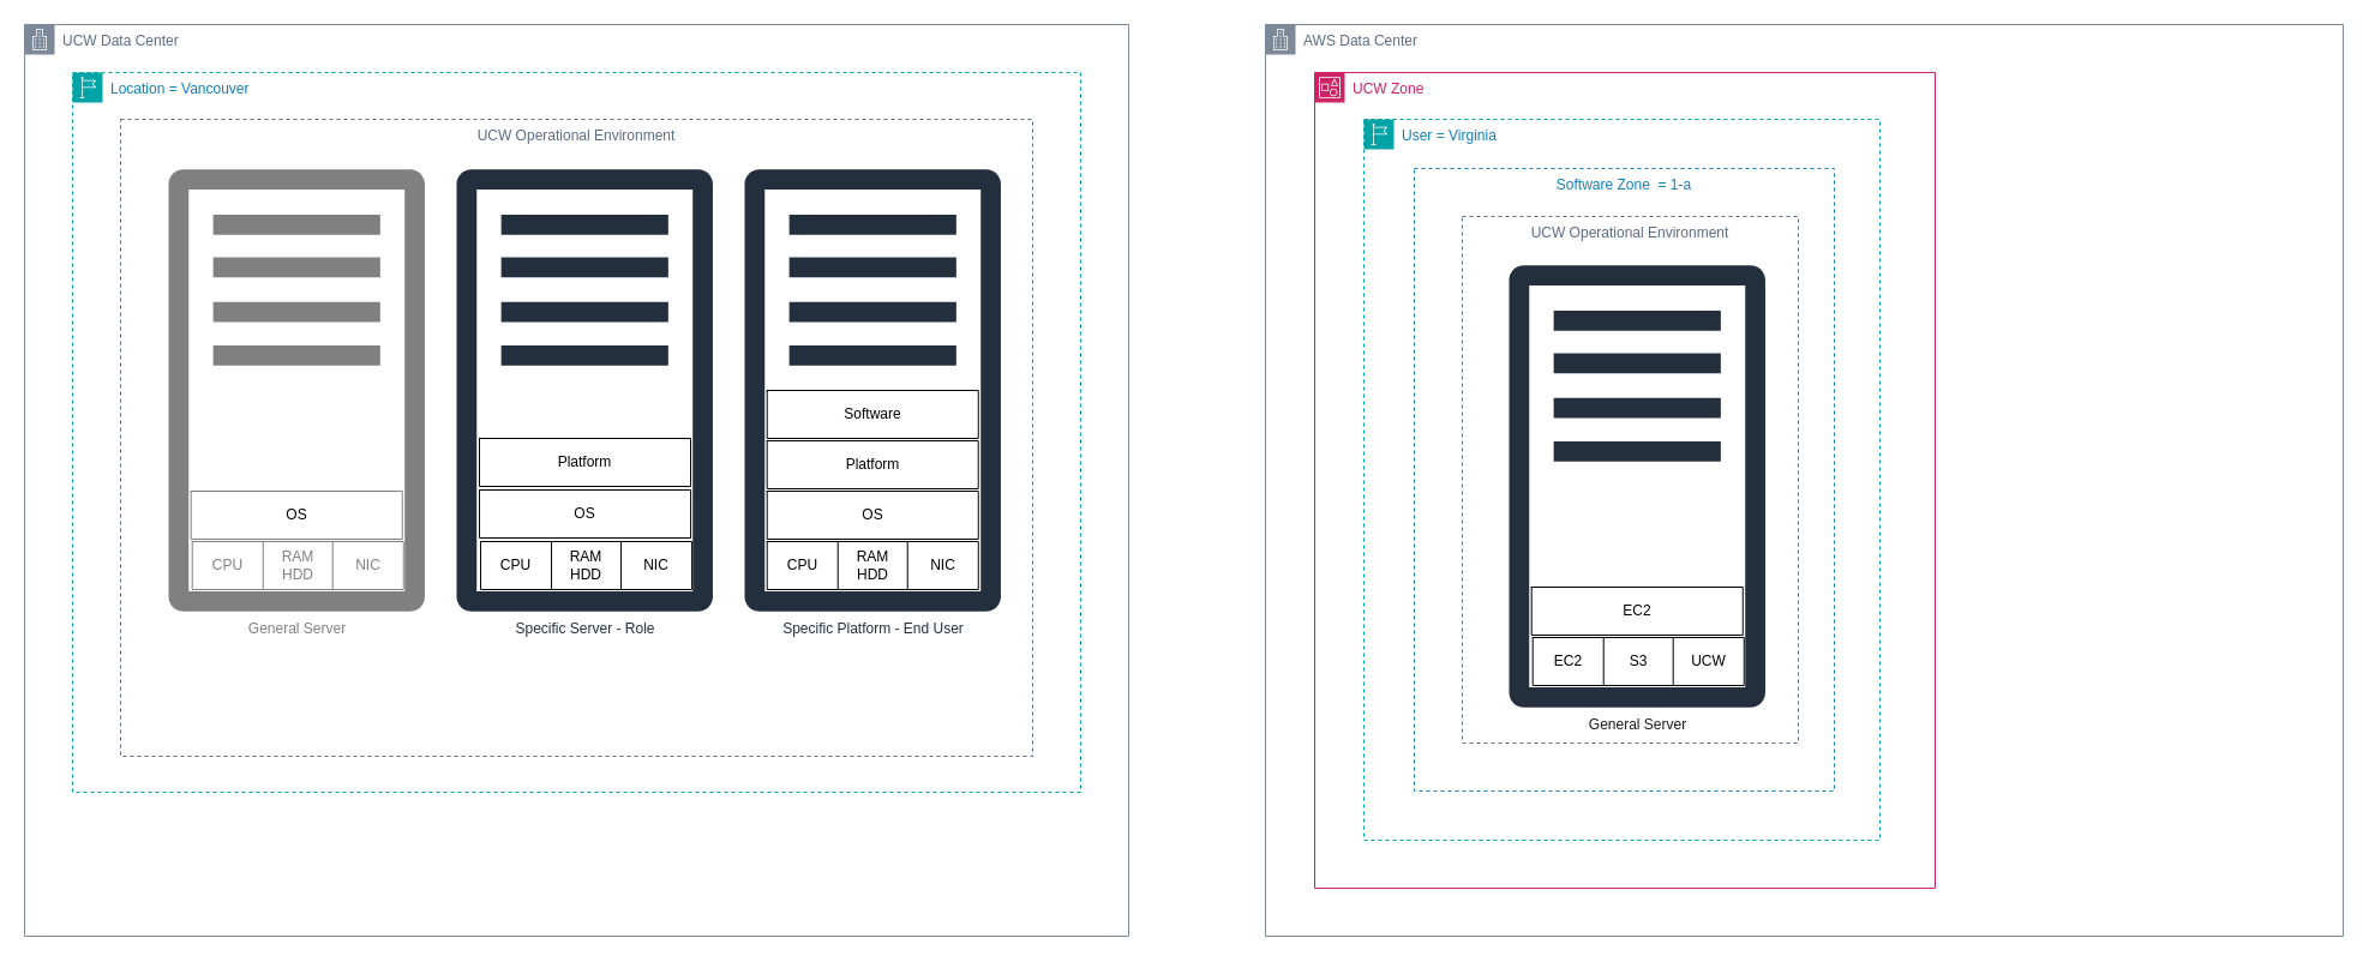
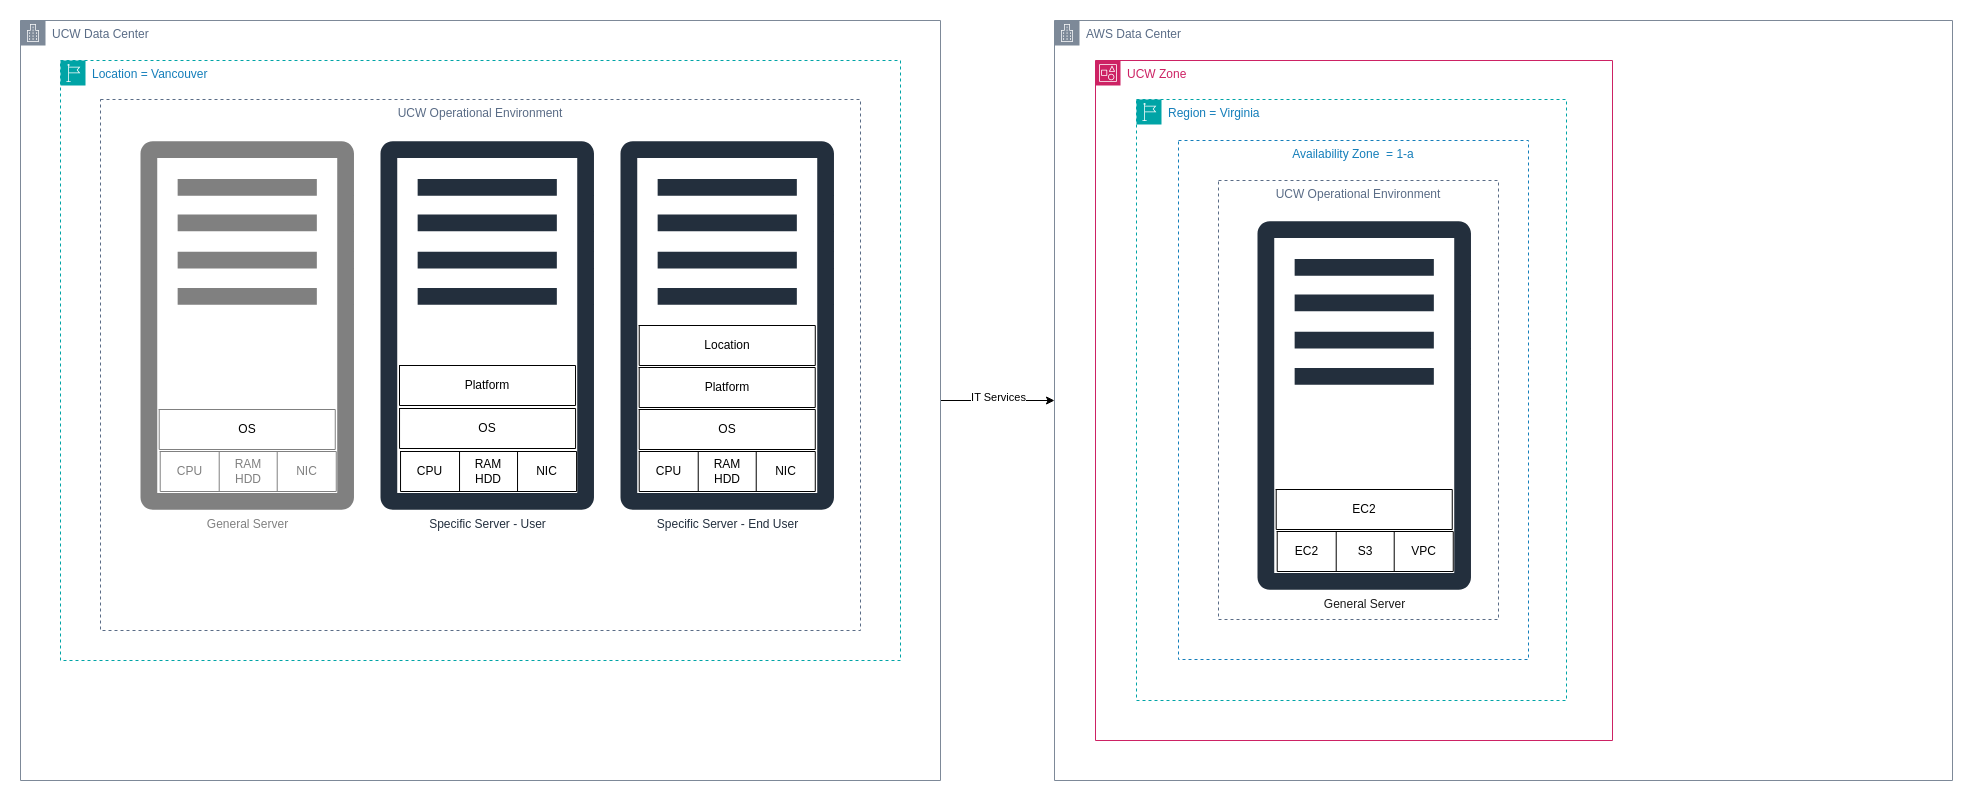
- <mxCell id="48" value="User = Virginia" style="points=[[0,0],[0.25,0],[0.5,0],[0.75,0],[1,0],[1,0.25],[1,0.5],[1,0.75],[1,1],[0.75,1],[0.5,1],[0.25,1],[0,1],[0,0.75],[0,0.5],[0,0.25]];outlineConnect=0;gradientColor=none;html=1;whiteSpace=wrap;fontSize=12;fontStyle=0;container=1;pointerEvents=0;collapsible=0;recursiveResize=0;shape=mxgraph.aws4.group;grIcon=mxgraph.aws4.group_region;strokeColor=#00A4A6;fillColor=none;verticalAlign=top;align=left;spacingLeft=30;fontColor=#147EBA;dashed=1;" parent="47" vertex="1"><mxGeometry x="41" y="39" width="430" height="601" as="geometry" /></mxCell>
+ <mxCell id="48" value="Region = Virginia" style="points=[[0,0],[0.25,0],[0.5,0],[0.75,0],[1,0],[1,0.25],[1,0.5],[1,0.75],[1,1],[0.75,1],[0.5,1],[0.25,1],[0,1],[0,0.75],[0,0.5],[0,0.25]];outlineConnect=0;gradientColor=none;html=1;whiteSpace=wrap;fontSize=12;fontStyle=0;container=1;pointerEvents=0;collapsible=0;recursiveResize=0;shape=mxgraph.aws4.group;grIcon=mxgraph.aws4.group_region;strokeColor=#00A4A6;fillColor=none;verticalAlign=top;align=left;spacingLeft=30;fontColor=#147EBA;dashed=1;" parent="47" vertex="1"><mxGeometry x="41" y="39" width="430" height="601" as="geometry" /></mxCell>
- <mxCell id="49" value="Software Zone&amp;nbsp; = 1-a" style="fillColor=none;strokeColor=#147EBA;dashed=1;verticalAlign=top;fontStyle=0;fontColor=#147EBA;whiteSpace=wrap;html=1;" parent="48" vertex="1"><mxGeometry x="42" y="41" width="350" height="519" as="geometry" /></mxCell>
+ <mxCell id="49" value="Availability Zone&amp;nbsp; = 1-a" style="fillColor=none;strokeColor=#147EBA;dashed=1;verticalAlign=top;fontStyle=0;fontColor=#147EBA;whiteSpace=wrap;html=1;" parent="48" vertex="1"><mxGeometry x="42" y="41" width="350" height="519" as="geometry" /></mxCell>
- <mxCell id="45" value="Software" style="shape=partialRectangle;html=1;whiteSpace=wrap;connectable=0;strokeColor=inherit;overflow=hidden;fillColor=none;top=0;left=0;bottom=0;right=0;pointerEvents=1;" parent="44" vertex="1"><mxGeometry width="176" height="40" as="geometry"><mxRectangle width="176" height="40" as="alternateBounds" /></mxGeometry></mxCell>
+ <mxCell id="45" value="Location" style="shape=partialRectangle;html=1;whiteSpace=wrap;connectable=0;strokeColor=inherit;overflow=hidden;fillColor=none;top=0;left=0;bottom=0;right=0;pointerEvents=1;" parent="44" vertex="1"><mxGeometry width="176" height="40" as="geometry"><mxRectangle width="176" height="40" as="alternateBounds" /></mxGeometry></mxCell>
+ <mxCell id="2" style="edgeStyle=orthogonalEdgeStyle;rounded=0;orthogonalLoop=1;jettySize=auto;html=1;entryX=0;entryY=0.5;entryDx=0;entryDy=0;" parent="1" source="4" target="46" edge="1"><mxGeometry relative="1" as="geometry" /></mxCell>
+ <mxCell id="3" value="IT Services" style="edgeLabel;html=1;align=center;verticalAlign=middle;resizable=0;points=[];" parent="2" vertex="1" connectable="0"><mxGeometry x="-0.142" y="4" relative="1" as="geometry"><mxPoint x="8" as="offset" /></mxGeometry></mxCell>
- <mxCell id="18" value="Specific Server - Role" style="sketch=0;outlineConnect=0;fontColor=#232F3E;gradientColor=none;fillColor=#232F3D;strokeColor=none;dashed=0;verticalLabelPosition=bottom;verticalAlign=top;align=center;html=1;fontSize=12;fontStyle=0;aspect=fixed;pointerEvents=1;shape=mxgraph.aws4.traditional_server;fontFamily=Helvetica;" parent="17" vertex="1"><mxGeometry width="213.47" height="370" as="geometry" /></mxCell>
+ <mxCell id="18" value="Specific Server - User" style="sketch=0;outlineConnect=0;fontColor=#232F3E;gradientColor=none;fillColor=#232F3D;strokeColor=none;dashed=0;verticalLabelPosition=bottom;verticalAlign=top;align=center;html=1;fontSize=12;fontStyle=0;aspect=fixed;pointerEvents=1;shape=mxgraph.aws4.traditional_server;fontFamily=Helvetica;" parent="17" vertex="1"><mxGeometry width="213.47" height="370" as="geometry" /></mxCell>
- <mxCell id="31" value="Specific Platform - End User" style="sketch=0;outlineConnect=0;fontColor=#232F3E;gradientColor=none;fillColor=#232F3D;strokeColor=none;dashed=0;verticalLabelPosition=bottom;verticalAlign=top;align=center;html=1;fontSize=12;fontStyle=0;aspect=fixed;pointerEvents=1;shape=mxgraph.aws4.traditional_server;fontFamily=Helvetica;" parent="30" vertex="1"><mxGeometry width="213.47" height="370" as="geometry" /></mxCell>
+ <mxCell id="31" value="Specific Server - End User" style="sketch=0;outlineConnect=0;fontColor=#232F3E;gradientColor=none;fillColor=#232F3D;strokeColor=none;dashed=0;verticalLabelPosition=bottom;verticalAlign=top;align=center;html=1;fontSize=12;fontStyle=0;aspect=fixed;pointerEvents=1;shape=mxgraph.aws4.traditional_server;fontFamily=Helvetica;" parent="30" vertex="1"><mxGeometry width="213.47" height="370" as="geometry" /></mxCell>
- <mxCell id="57" value="UCW" style="shape=partialRectangle;html=1;whiteSpace=wrap;connectable=0;strokeColor=inherit;overflow=hidden;fillColor=none;top=0;left=0;bottom=0;right=0;pointerEvents=1;" parent="54" vertex="1"><mxGeometry x="117" width="59" height="40" as="geometry"><mxRectangle width="59" height="40" as="alternateBounds" /></mxGeometry></mxCell>
+ <mxCell id="57" value="VPC" style="shape=partialRectangle;html=1;whiteSpace=wrap;connectable=0;strokeColor=inherit;overflow=hidden;fillColor=none;top=0;left=0;bottom=0;right=0;pointerEvents=1;" parent="54" vertex="1"><mxGeometry x="117" width="59" height="40" as="geometry"><mxRectangle width="59" height="40" as="alternateBounds" /></mxGeometry></mxCell>
